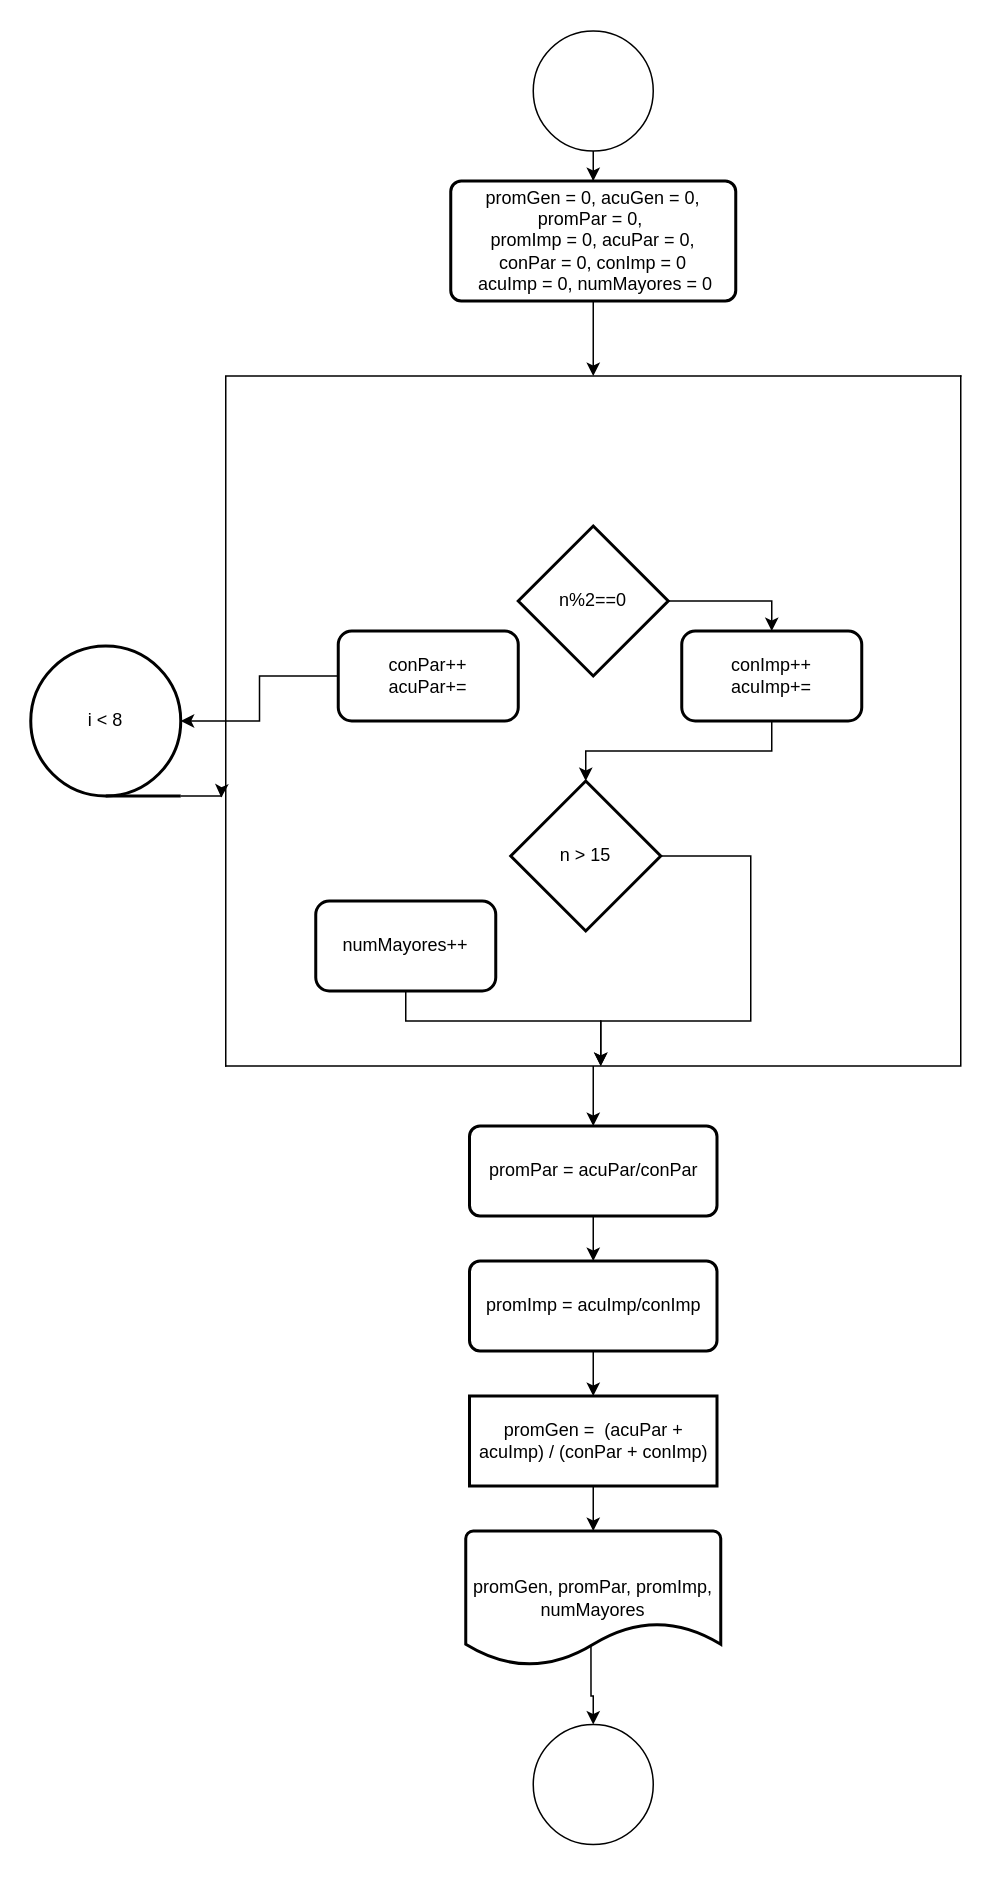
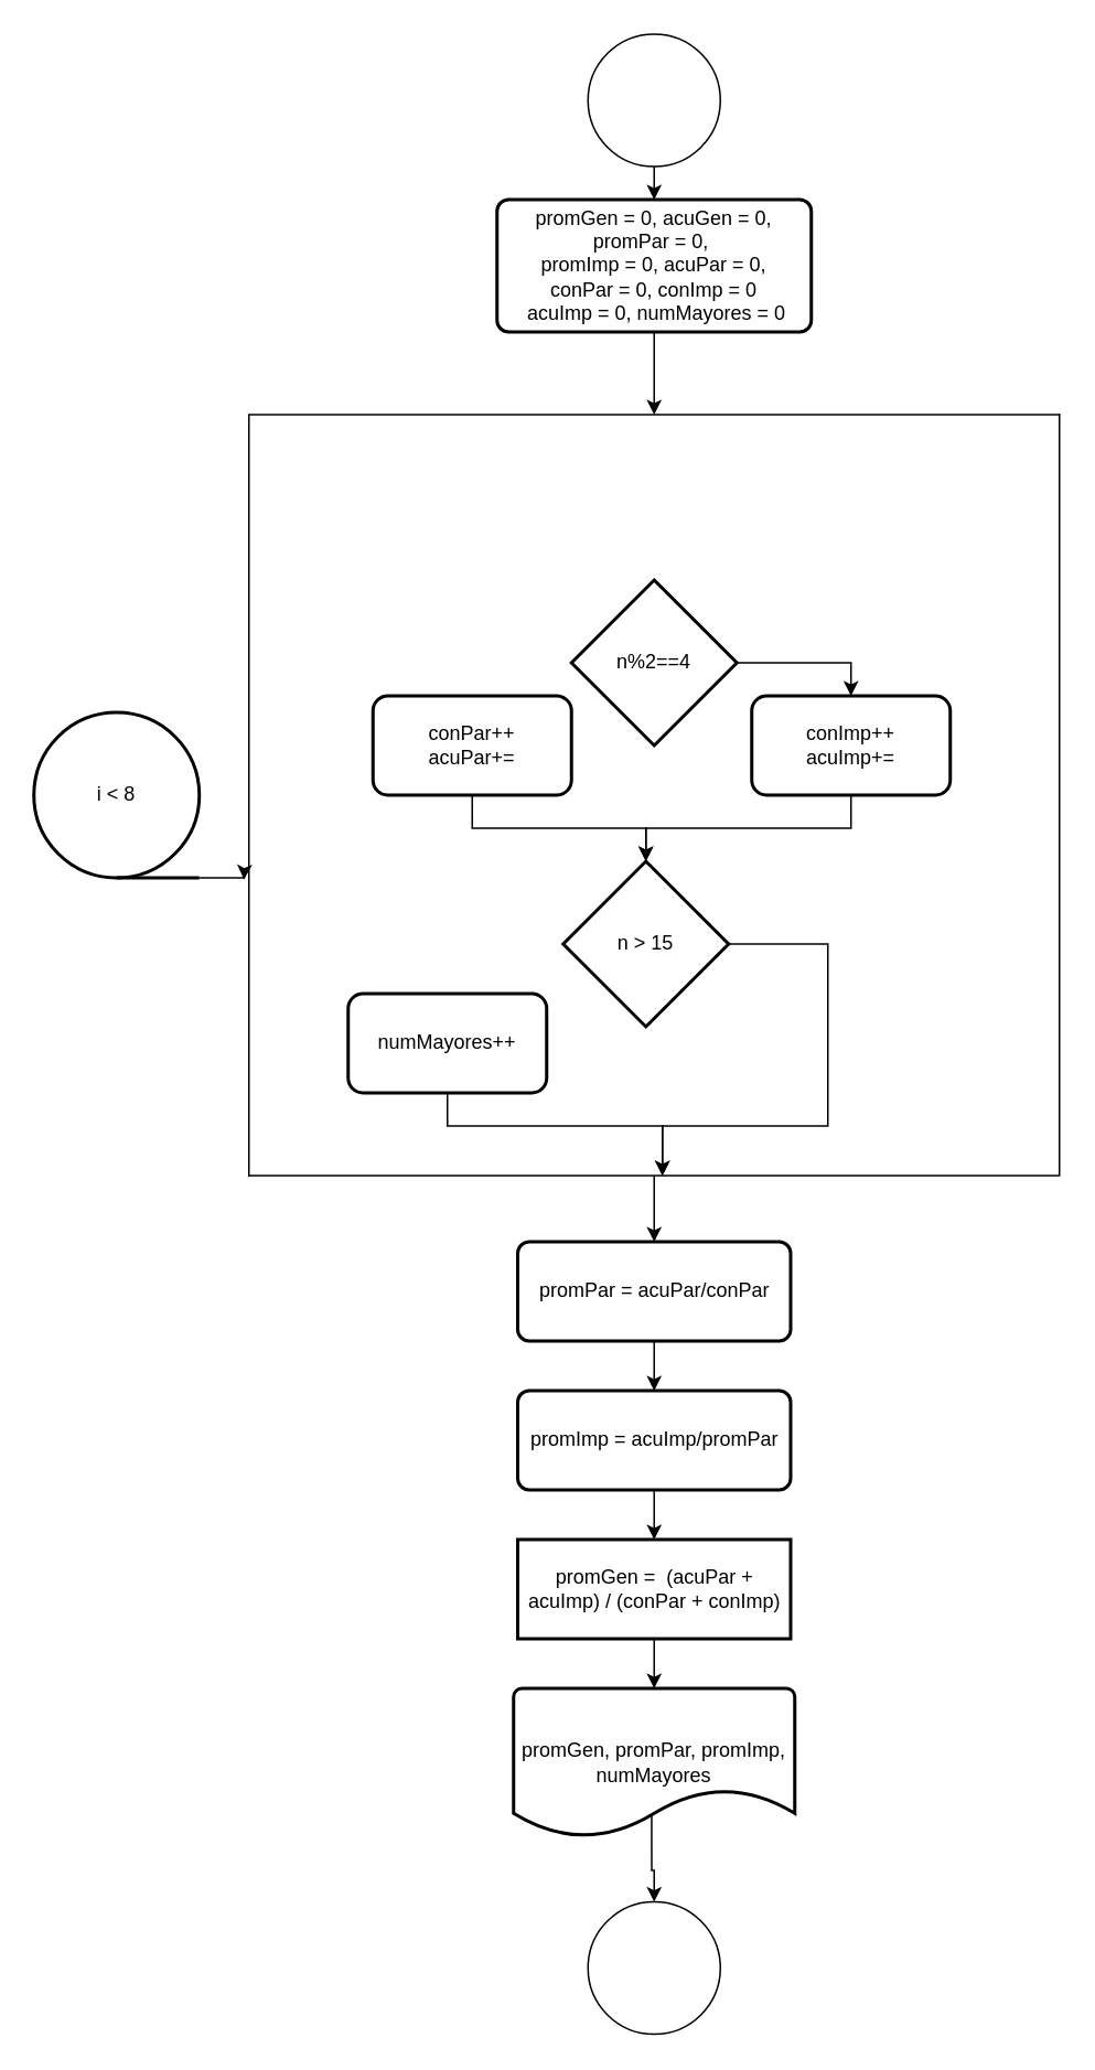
- <mxCell id="10" value="n%2==0" style="strokeWidth=2;html=1;shape=mxgraph.flowchart.decision;whiteSpace=wrap;" vertex="1" parent="1"><mxGeometry x="345" y="350" width="100" height="100" as="geometry" /></mxCell>
+ <mxCell id="10" value="n%2==4" style="strokeWidth=2;html=1;shape=mxgraph.flowchart.decision;whiteSpace=wrap;" vertex="1" parent="1"><mxGeometry x="345" y="350" width="100" height="100" as="geometry" /></mxCell>
- <mxCell id="11" style="edgeStyle=orthogonalEdgeStyle;rounded=0;orthogonalLoop=1;jettySize=auto;html=1;" edge="1" parent="1" source="12" target="8"><mxGeometry relative="1" as="geometry" /></mxCell>
+ <mxCell id="11" style="edgeStyle=orthogonalEdgeStyle;rounded=0;orthogonalLoop=1;jettySize=auto;html=1;entryX=0.5;entryY=0;entryDx=0;entryDy=0;entryPerimeter=0;" edge="1" parent="1" source="12" target="16"><mxGeometry relative="1" as="geometry" /></mxCell>
- <mxCell id="22" value="promImp = acuImp/conImp" style="rounded=1;whiteSpace=wrap;html=1;absoluteArcSize=1;arcSize=14;strokeWidth=2;" vertex="1" parent="1"><mxGeometry x="312.5" y="840" width="165" height="60" as="geometry" /></mxCell>
+ <mxCell id="22" value="promImp = acuImp/promPar" style="rounded=1;whiteSpace=wrap;html=1;absoluteArcSize=1;arcSize=14;strokeWidth=2;" vertex="1" parent="1"><mxGeometry x="312.5" y="840" width="165" height="60" as="geometry" /></mxCell>
